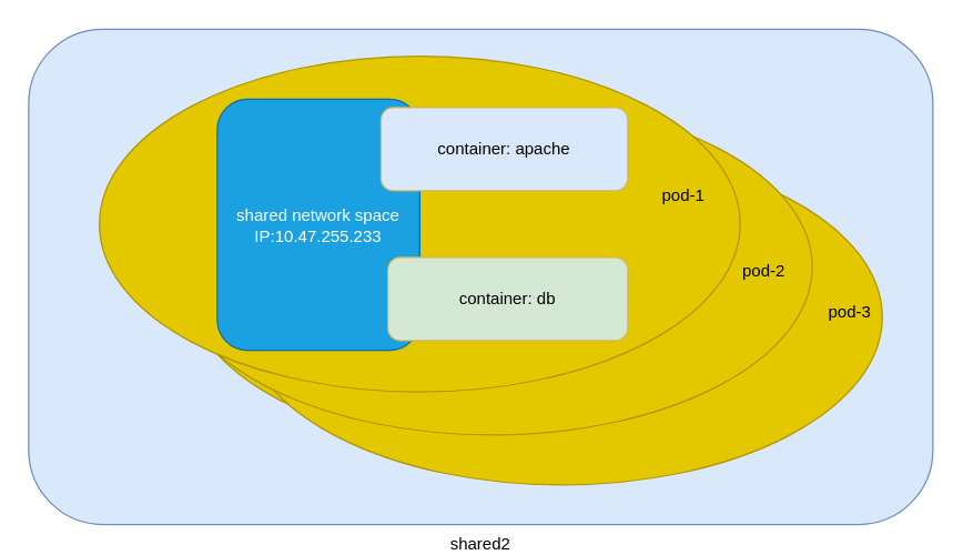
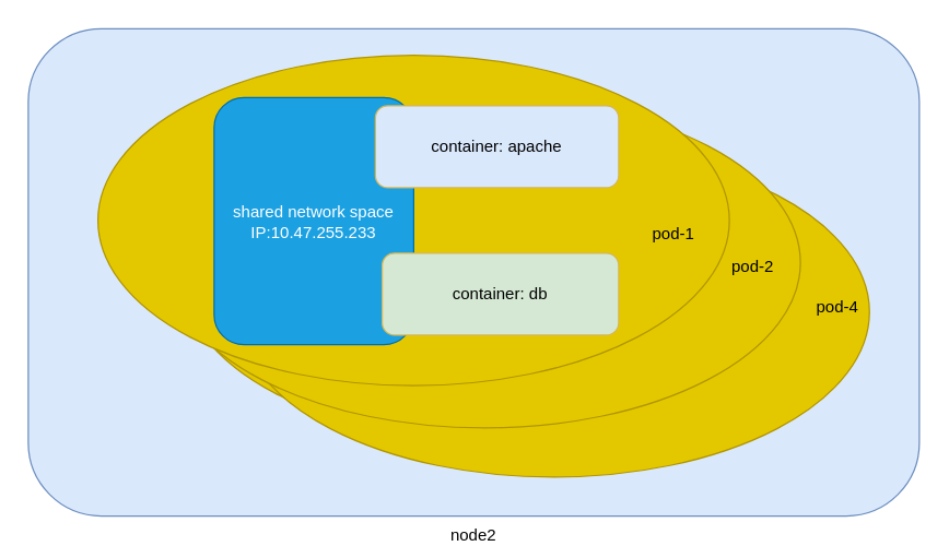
- <mxCell id="10" value="pod-1" style="text;html=1;resizable=0;points=[];autosize=1;align=left;verticalAlign=top;spacingTop=-4;" parent="1" vertex="1"><mxGeometry x="475" y="131" width="41" height="14" as="geometry" /></mxCell>
+ <mxCell id="10" value="pod-1" style="text;html=1;resizable=0;points=[];autosize=1;align=left;verticalAlign=top;spacingTop=-4;" parent="1" vertex="1"><mxGeometry x="475" y="161" width="41" height="14" as="geometry" /></mxCell>
- <mxCell id="12" value="pod-3" style="text;html=1;resizable=0;points=[];autosize=1;align=left;verticalAlign=top;spacingTop=-4;" parent="1" vertex="1"><mxGeometry x="594.5" y="215" width="41" height="14" as="geometry" /></mxCell>
+ <mxCell id="12" value="pod-4" style="text;html=1;resizable=0;points=[];autosize=1;align=left;verticalAlign=top;spacingTop=-4;" parent="1" vertex="1"><mxGeometry x="594.5" y="215" width="41" height="14" as="geometry" /></mxCell>
- <mxCell id="2" value="shared2" style="rounded=1;whiteSpace=wrap;html=1;fillColor=#dae8fc;labelPosition=center;verticalLabelPosition=bottom;align=center;verticalAlign=top;strokeColor=#6c8ebf;" parent="1" vertex="1"><mxGeometry x="20" y="20.5" width="652" height="357" as="geometry" /></mxCell>
+ <mxCell id="2" value="node2" style="rounded=1;whiteSpace=wrap;html=1;fillColor=#dae8fc;labelPosition=center;verticalLabelPosition=bottom;align=center;verticalAlign=top;strokeColor=#6c8ebf;" parent="1" vertex="1"><mxGeometry x="20" y="20.5" width="652" height="357" as="geometry" /></mxCell>
